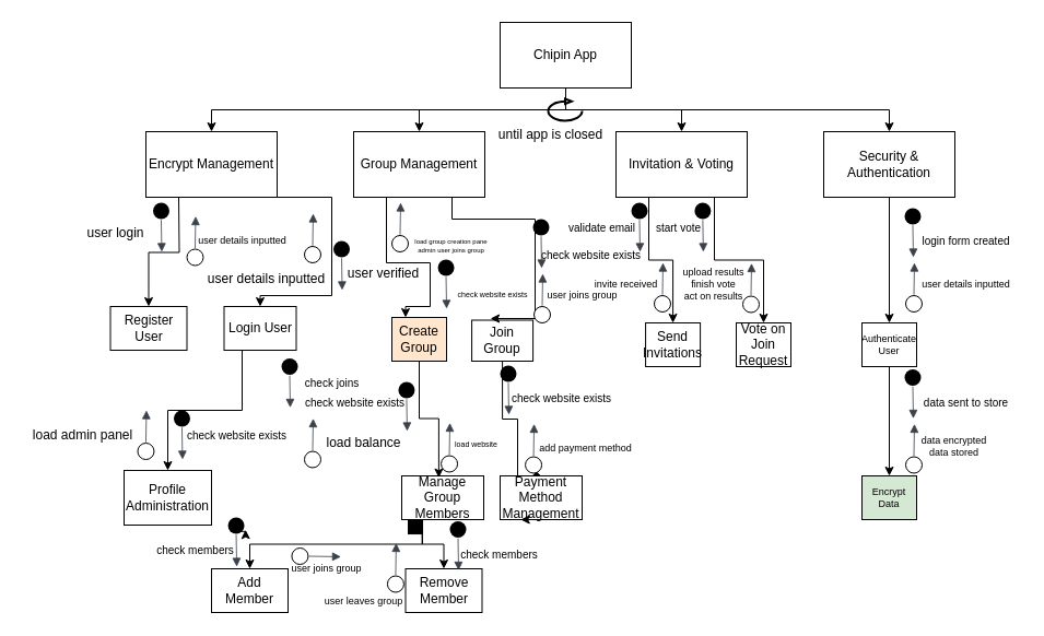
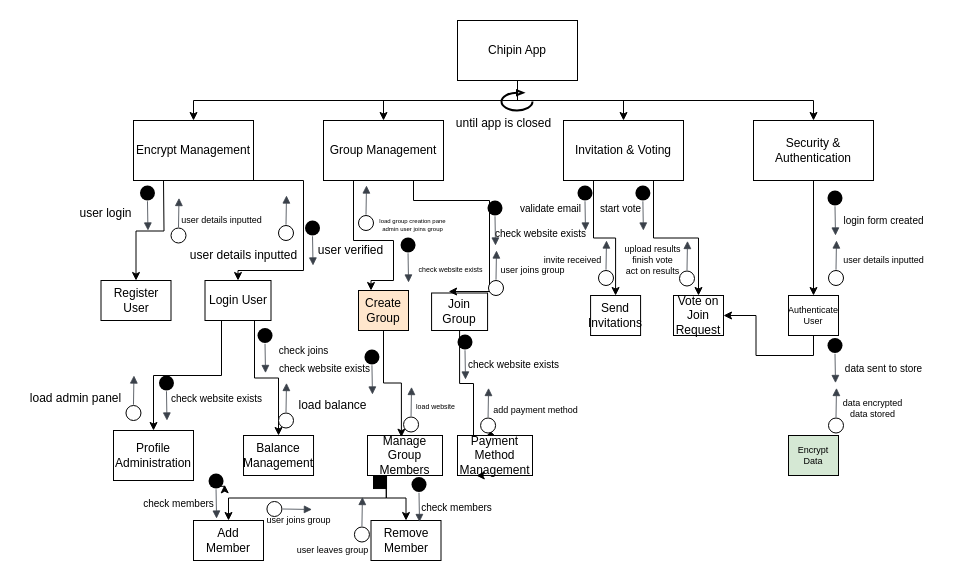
+ <mxCell id="20" style="edgeStyle=orthogonalEdgeStyle;rounded=0;orthogonalLoop=1;jettySize=auto;html=1;exitX=0.75;exitY=1;exitDx=0;exitDy=0;entryX=0.5;entryY=0;entryDx=0;entryDy=0;" edge="1" parent="1" source="22" target="24"><mxGeometry relative="1" as="geometry" /></mxCell>
- <mxCell id="122" style="edgeStyle=orthogonalEdgeStyle;rounded=0;orthogonalLoop=1;jettySize=auto;html=1;exitX=0.5;exitY=1;exitDx=0;exitDy=0;entryX=0.5;entryY=0;entryDx=0;entryDy=0;" edge="1" parent="1" source="123" target="121"><mxGeometry relative="1" as="geometry" /></mxCell>
+ <mxCell id="122" style="edgeStyle=orthogonalEdgeStyle;rounded=0;orthogonalLoop=1;jettySize=auto;html=1;exitX=0.5;exitY=1;exitDx=0;exitDy=0;" edge="1" parent="1" source="123" target="120"><mxGeometry relative="1" as="geometry" /></mxCell>
+ <mxCell id="24" value="Balance Management" style="rounded=0;whiteSpace=wrap;html=1;" vertex="1" parent="1"><mxGeometry x="243.02" y="435" width="70" height="40" as="geometry" /></mxCell>
